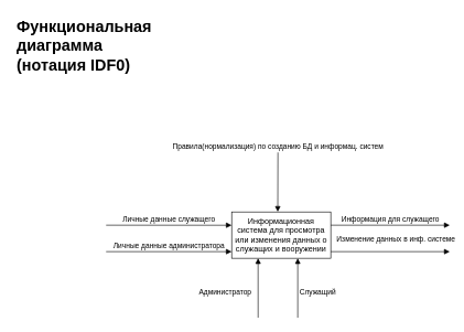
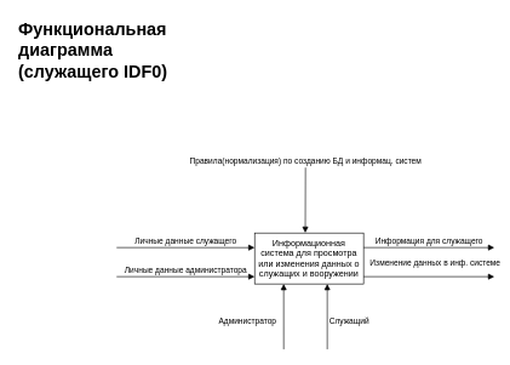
- <mxCell id="10" value="&lt;h1&gt;Функциональная диаграмма (нотация IDF0)&lt;/h1&gt;" style="text;html=1;strokeColor=none;fillColor=none;spacing=5;spacingTop=-20;whiteSpace=wrap;overflow=hidden;rounded=0;" vertex="1" parent="1"><mxGeometry width="220" height="120" as="geometry" x="20" y="20" /></mxCell>
+ <mxCell id="10" value="&lt;h1&gt;Функциональная диаграмма (служащего IDF0)&lt;/h1&gt;" style="text;html=1;strokeColor=none;fillColor=none;spacing=5;spacingTop=-20;whiteSpace=wrap;overflow=hidden;rounded=0;" vertex="1" parent="1"><mxGeometry width="220" height="120" as="geometry" x="20" y="20" /></mxCell>
